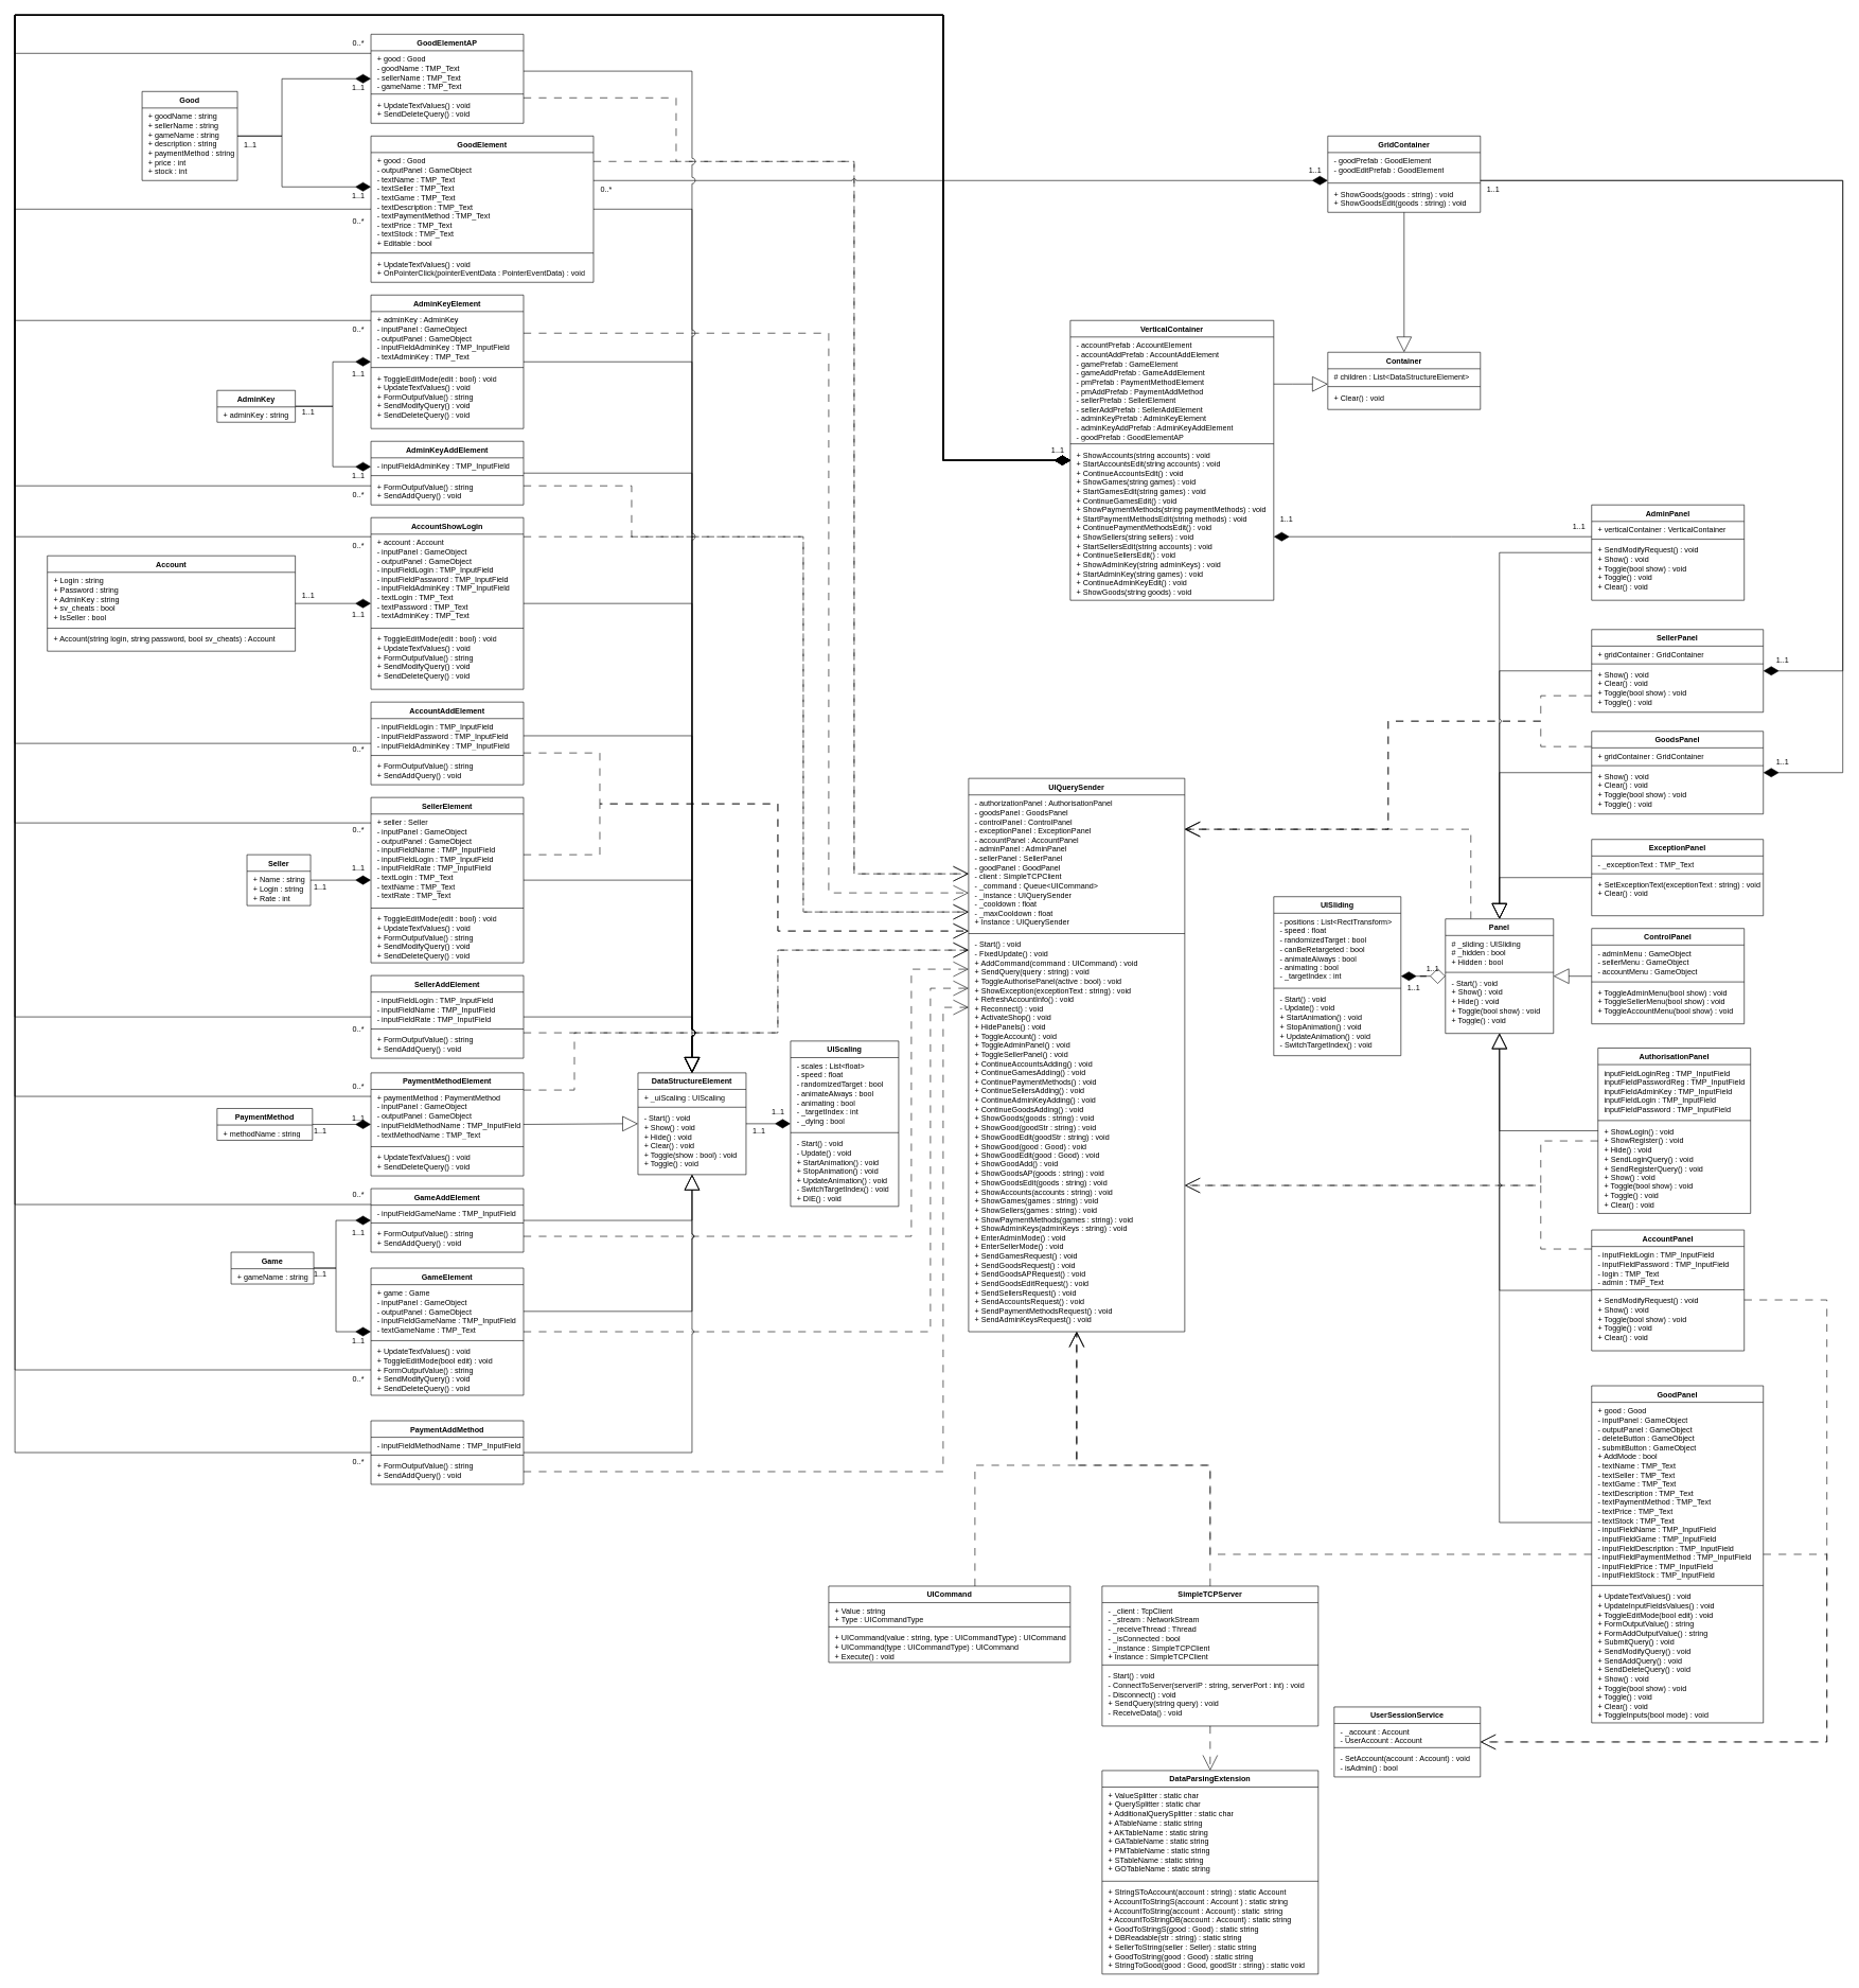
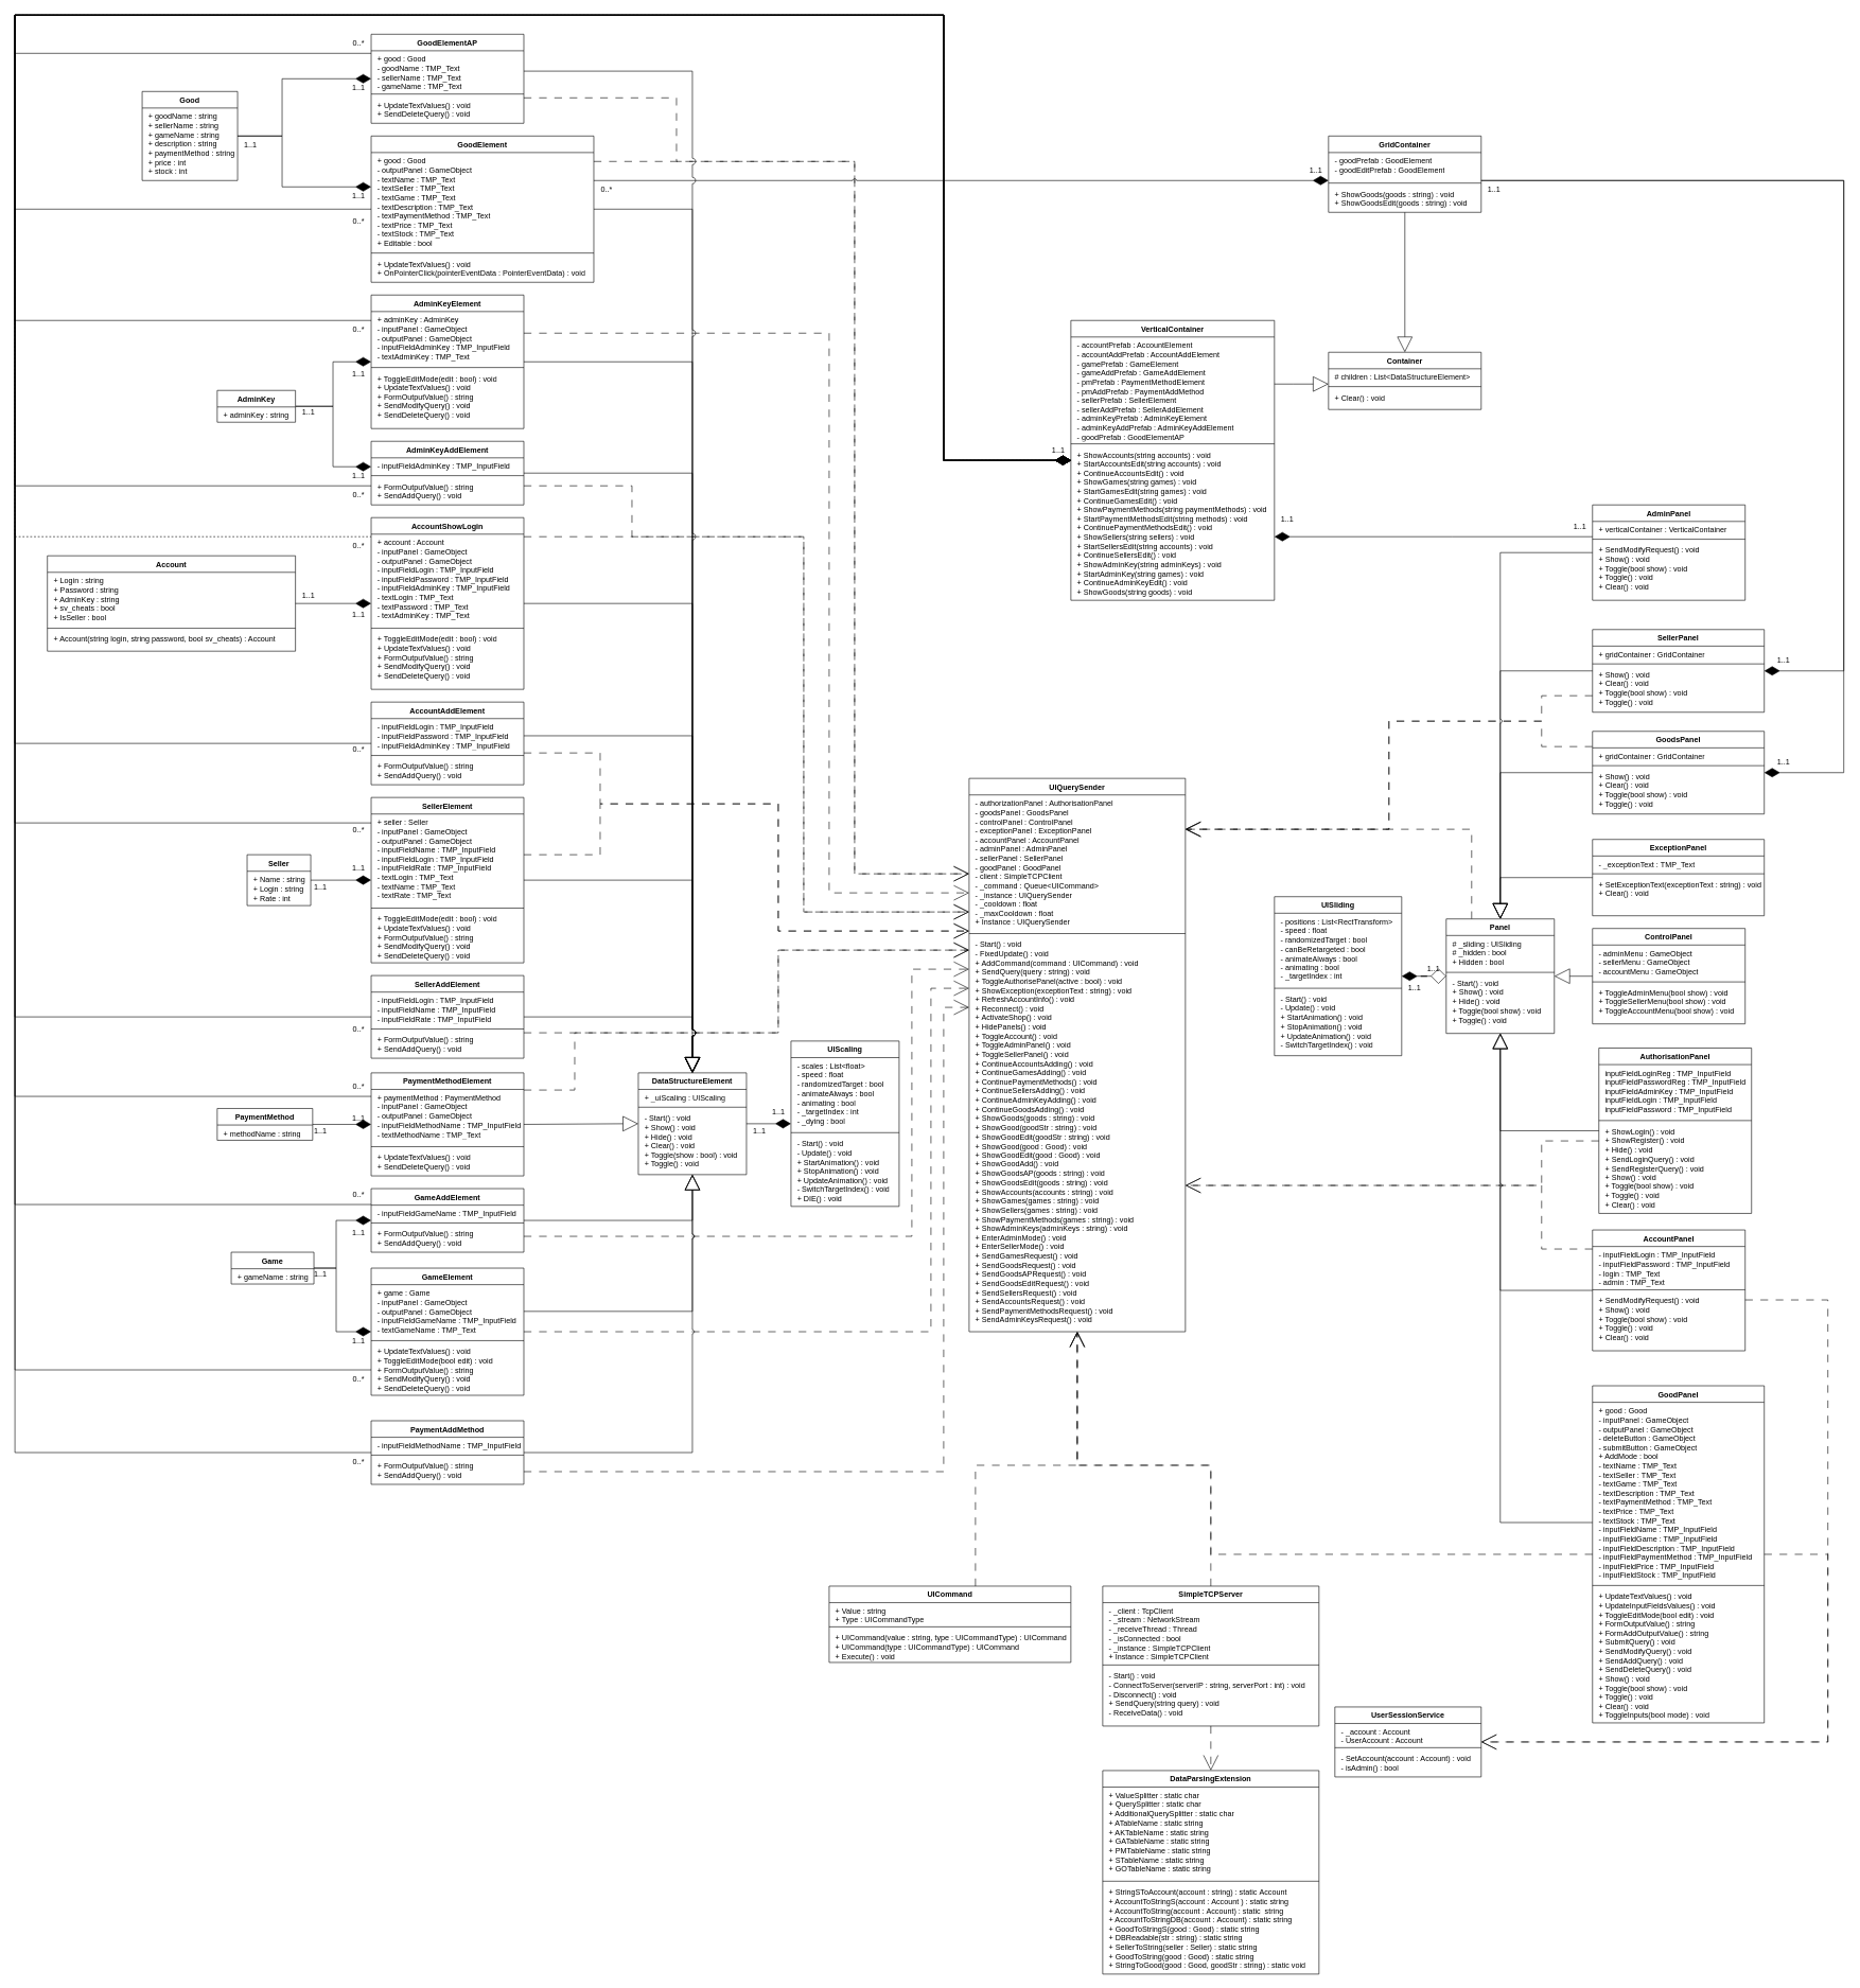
- <mxCell id="176" style="edgeStyle=orthogonalEdgeStyle;rounded=0;orthogonalLoop=1;jettySize=auto;html=1;endArrow=none;endFill=0;endSize=22;startArrow=diamondThin;startFill=1;startSize=22;" edge="1" parent="1" source="185" target="83"><mxGeometry relative="1" as="geometry"><Array as="points"><mxPoint x="1480" y="20" /><mxPoint x="20" y="20" /><mxPoint x="20" y="840" /></Array></mxGeometry></mxCell>
+ <mxCell id="176" style="edgeStyle=orthogonalEdgeStyle;rounded=0;orthogonalLoop=1;jettySize=auto;html=1;endArrow=none;endFill=0;endSize=22;startArrow=diamondThin;startFill=1;startSize=22;dashed=1;" edge="1" parent="1" source="185" target="83"><mxGeometry relative="1" as="geometry"><Array as="points"><mxPoint x="1480" y="20" /><mxPoint x="20" y="20" /><mxPoint x="20" y="840" /></Array></mxGeometry></mxCell>
